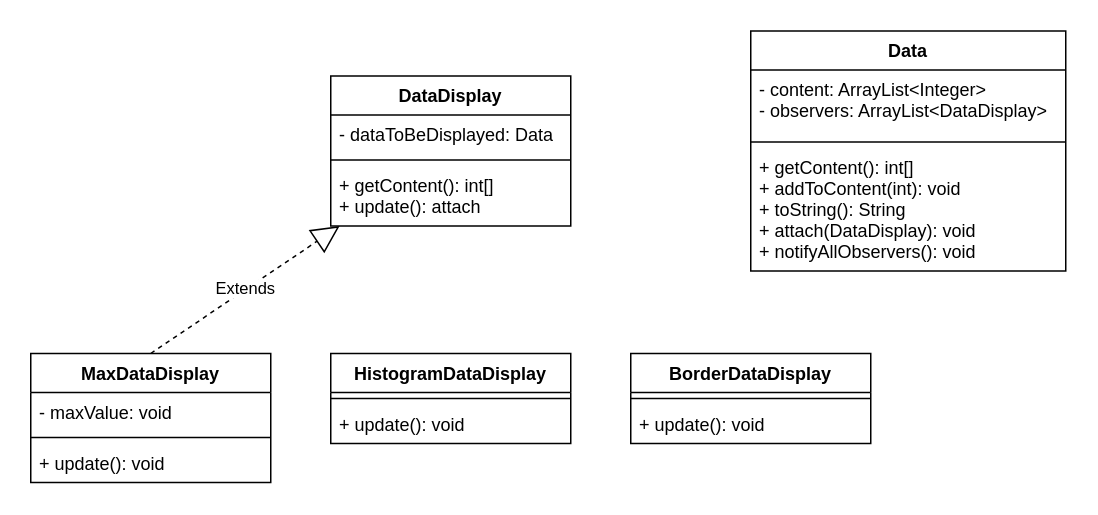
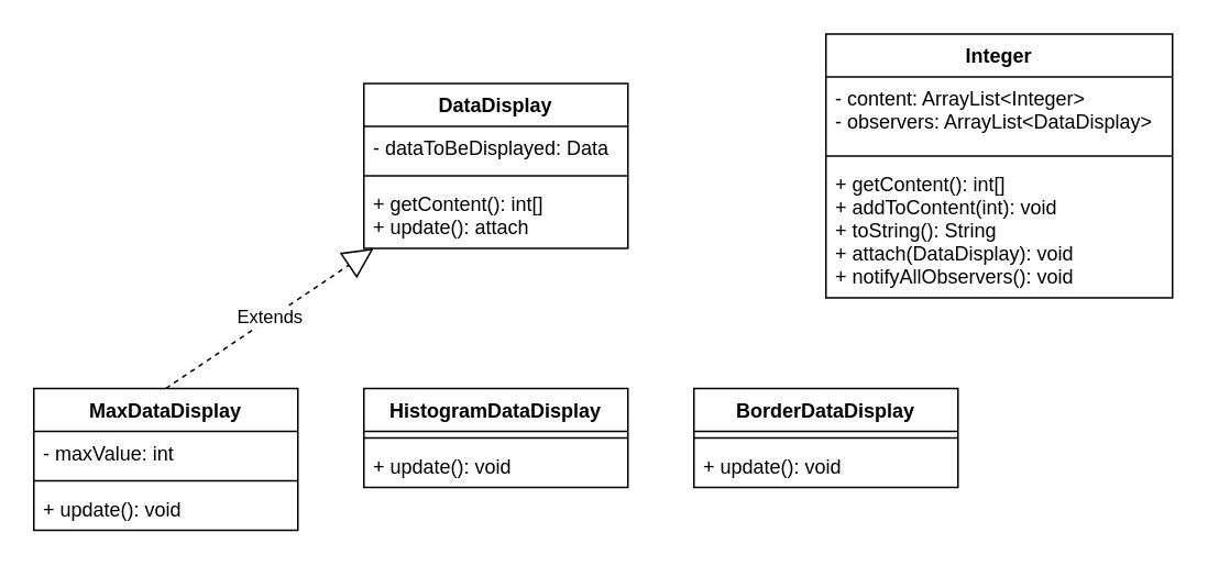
- <mxCell id="17" value="Data" style="swimlane;fontStyle=1;align=center;verticalAlign=top;childLayout=stackLayout;horizontal=1;startSize=26;horizontalStack=0;resizeParent=1;resizeParentMax=0;resizeLast=0;collapsible=1;marginBottom=0;" parent="1" vertex="1"><mxGeometry x="500" y="20" width="210" height="160" as="geometry" /></mxCell>
+ <mxCell id="17" value="Integer" style="swimlane;fontStyle=1;align=center;verticalAlign=top;childLayout=stackLayout;horizontal=1;startSize=26;horizontalStack=0;resizeParent=1;resizeParentMax=0;resizeLast=0;collapsible=1;marginBottom=0;" parent="1" vertex="1"><mxGeometry x="500" y="20" width="210" height="160" as="geometry" /></mxCell>
- <mxCell id="4" value="- maxValue: void" style="text;strokeColor=none;fillColor=none;align=left;verticalAlign=top;spacingLeft=4;spacingRight=4;overflow=hidden;rotatable=0;points=[[0,0.5],[1,0.5]];portConstraint=eastwest;" parent="3" vertex="1"><mxGeometry y="26" width="160" height="26" as="geometry" /></mxCell>
+ <mxCell id="4" value="- maxValue: int" style="text;strokeColor=none;fillColor=none;align=left;verticalAlign=top;spacingLeft=4;spacingRight=4;overflow=hidden;rotatable=0;points=[[0,0.5],[1,0.5]];portConstraint=eastwest;" parent="3" vertex="1"><mxGeometry y="26" width="160" height="26" as="geometry" /></mxCell>
